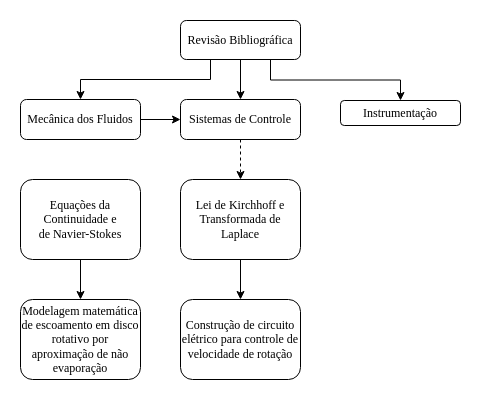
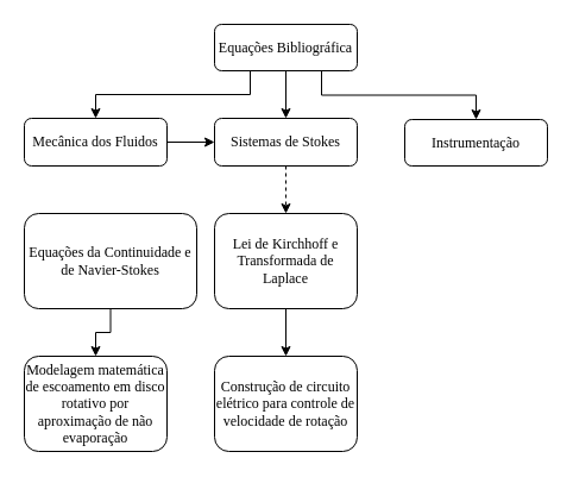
- <mxCell id="5" value="Revisão Bibliográfica" style="rounded=1;whiteSpace=wrap;fontFamily=Times New Roman;html=1;fontSize=12;" parent="1" vertex="1"><mxGeometry x="180" y="20" width="120" height="39" as="geometry" /></mxCell>
+ <mxCell id="5" value="Equações Bibliográfica" style="rounded=1;whiteSpace=wrap;fontFamily=Times New Roman;html=1;fontSize=12;" parent="1" vertex="1"><mxGeometry x="180" y="20" width="120" height="39" as="geometry" /></mxCell>
- <mxCell id="6" value="Instrumentação" style="rounded=1;whiteSpace=wrap;fontFamily=Times New Roman;html=1;fontSize=12;" vertex="1" parent="1"><mxGeometry x="340" y="100" width="120" height="25" as="geometry" /></mxCell>
+ <mxCell id="6" value="Instrumentação" style="rounded=1;whiteSpace=wrap;fontFamily=Times New Roman;html=1;fontSize=12;" vertex="1" parent="1"><mxGeometry x="340" y="100" width="120" height="39" as="geometry" /></mxCell>
- <mxCell id="13" value="Sistemas de Controle" style="rounded=1;whiteSpace=wrap;fontFamily=Times New Roman;html=1;fontSize=12;" vertex="1" parent="1"><mxGeometry x="180" y="99" width="120" height="40" as="geometry" /></mxCell>
+ <mxCell id="13" value="Sistemas de Stokes" style="rounded=1;whiteSpace=wrap;fontFamily=Times New Roman;html=1;fontSize=12;" vertex="1" parent="1"><mxGeometry x="180" y="99" width="120" height="40" as="geometry" /></mxCell>
- <mxCell id="10" value="Equações da Continuidade e&lt;br&gt;de Navier-Stokes" style="rounded=1;whiteSpace=wrap;fontFamily=Times New Roman;html=1;fontSize=12;" vertex="1" parent="1"><mxGeometry x="20" y="179" width="120" height="80" as="geometry" /></mxCell>
+ <mxCell id="10" value="Equações da Continuidade e&lt;br&gt;de Navier-Stokes" style="rounded=1;whiteSpace=wrap;fontFamily=Times New Roman;html=1;fontSize=12;" vertex="1" parent="1"><mxGeometry x="20" y="179" width="145" height="80" as="geometry" /></mxCell>
